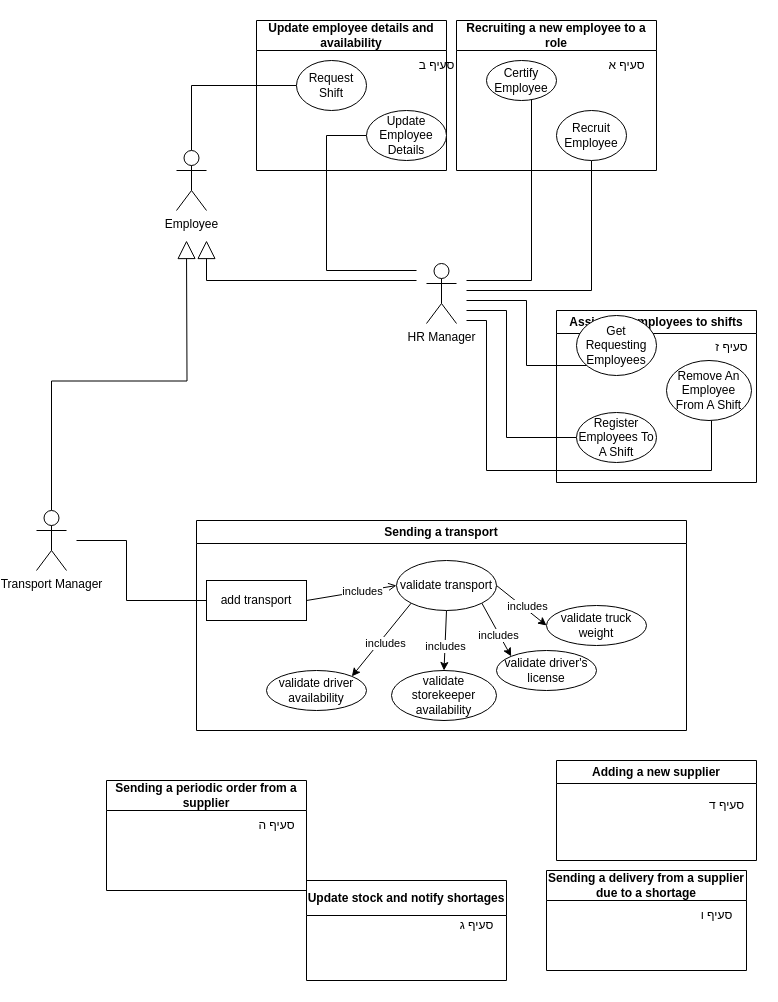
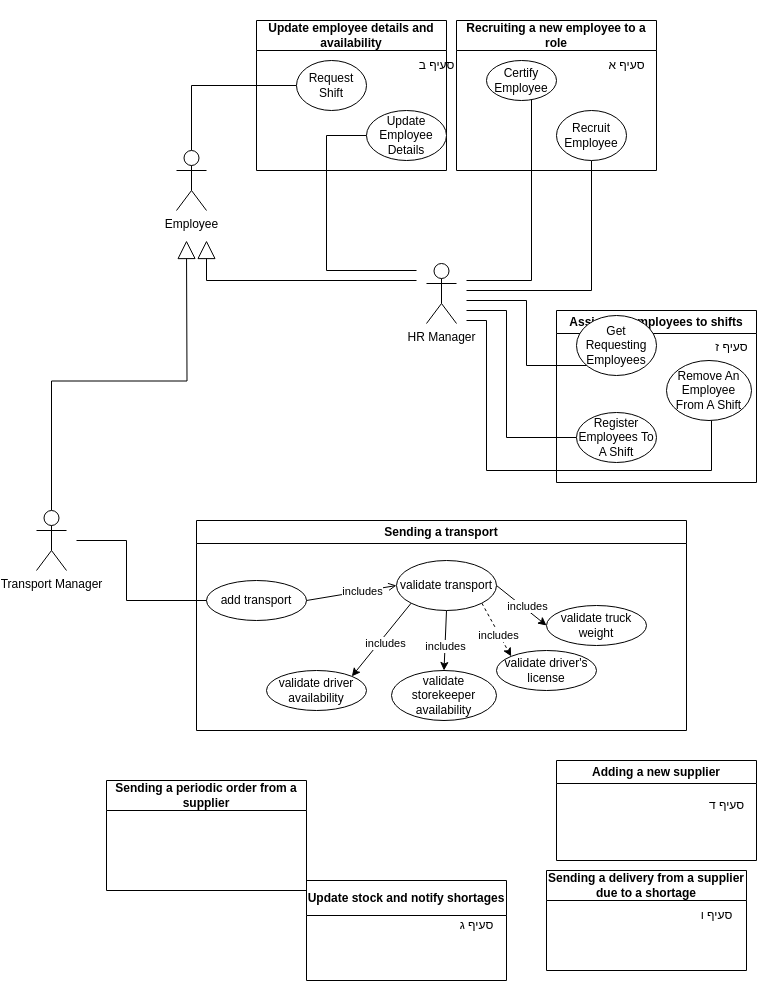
- <mxCell id="41" value="add transport" style="whiteSpace=wrap;html=1;align=center;rounded=0;" vertex="1" parent="33"><mxGeometry x="10" y="60" width="100" height="40" as="geometry" /></mxCell>
+ <mxCell id="41" value="add transport" style="ellipse;whiteSpace=wrap;html=1;align=center;" vertex="1" parent="33"><mxGeometry x="10" y="60" width="100" height="40" as="geometry" /></mxCell>
- <mxCell id="36" style="rounded=0;orthogonalLoop=1;jettySize=auto;html=1;exitX=1;exitY=1;exitDx=0;exitDy=0;entryX=0;entryY=0;entryDx=0;entryDy=0;" edge="1" parent="33" source="40" target="48"><mxGeometry relative="1" as="geometry" /></mxCell>
+ <mxCell id="36" style="rounded=0;orthogonalLoop=1;jettySize=auto;html=1;exitX=1;exitY=1;exitDx=0;exitDy=0;entryX=0;entryY=0;entryDx=0;entryDy=0;dashed=1;" edge="1" parent="33" source="40" target="48"><mxGeometry relative="1" as="geometry" /></mxCell>
- <mxCell id="25" value="סעיף ה" style="text;html=1;align=center;verticalAlign=middle;resizable=0;points=[];autosize=1;strokeColor=none;fillColor=none;" parent="24" vertex="1"><mxGeometry x="140" y="30" width="60" height="30" as="geometry" /></mxCell>
